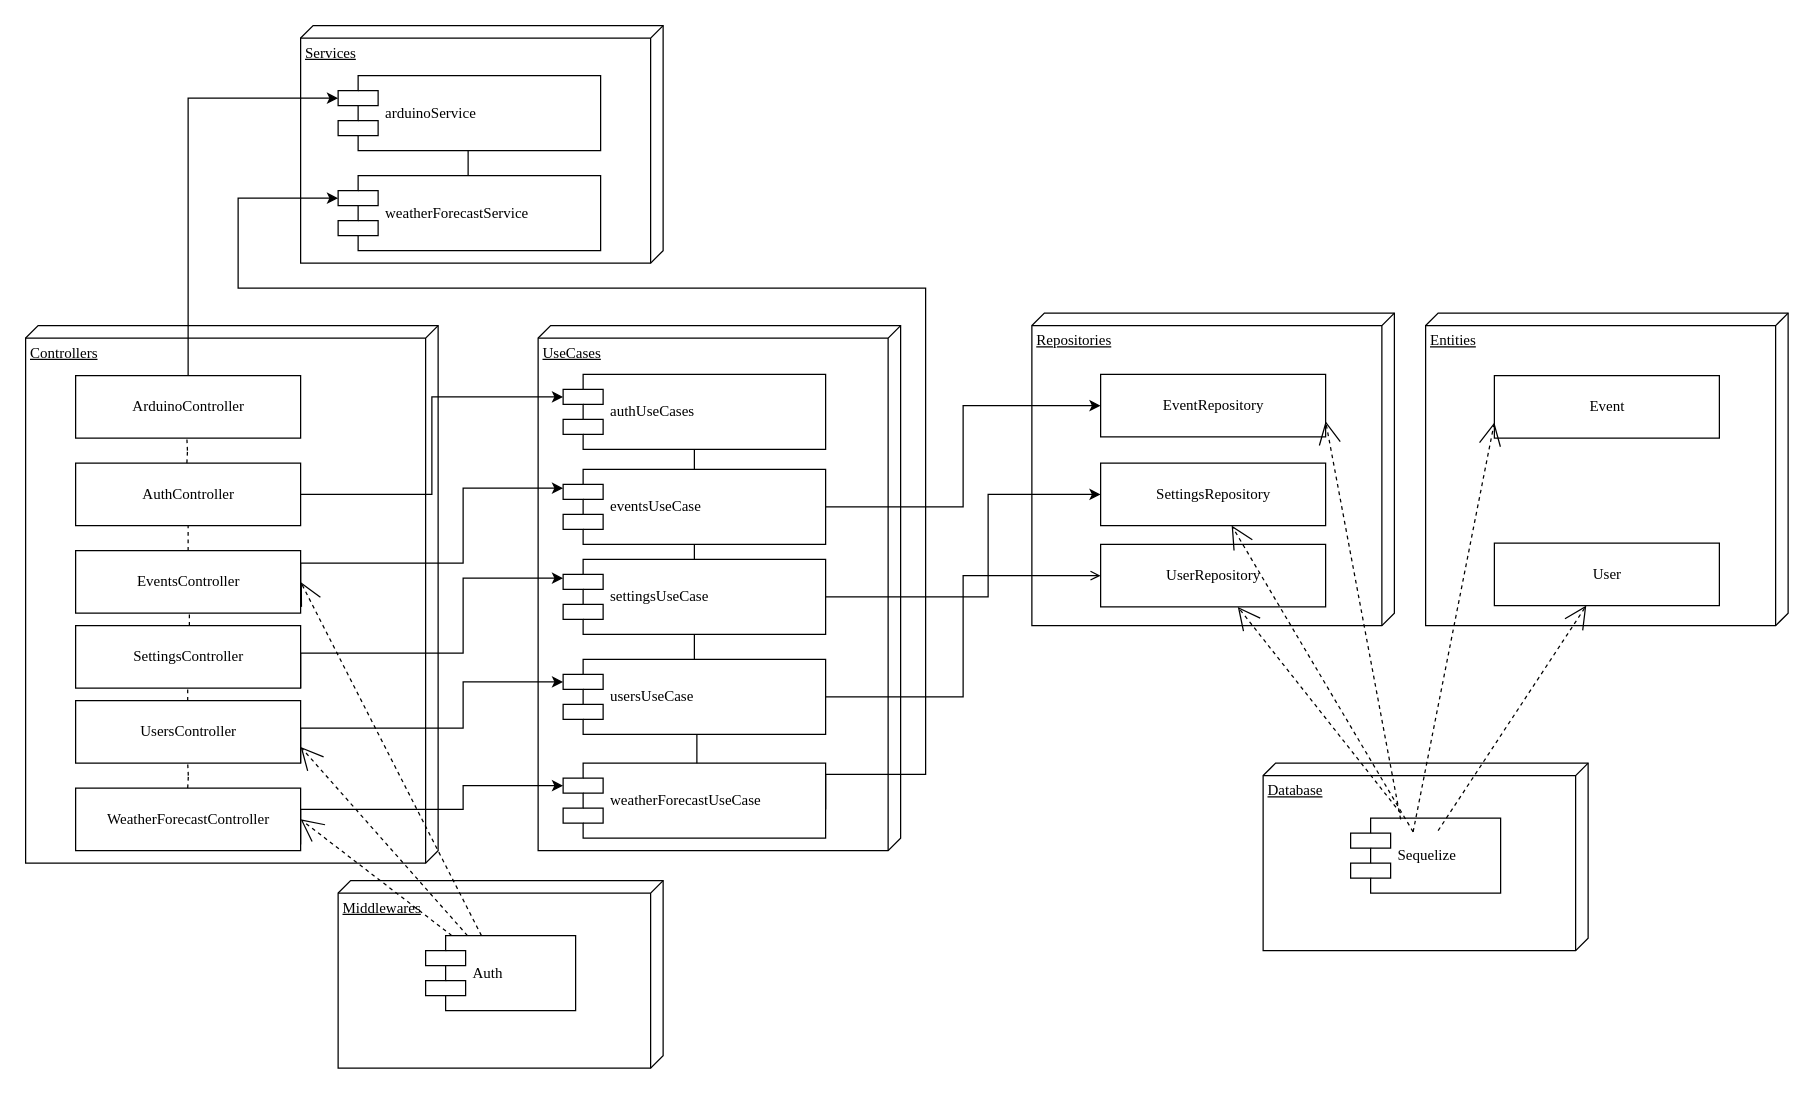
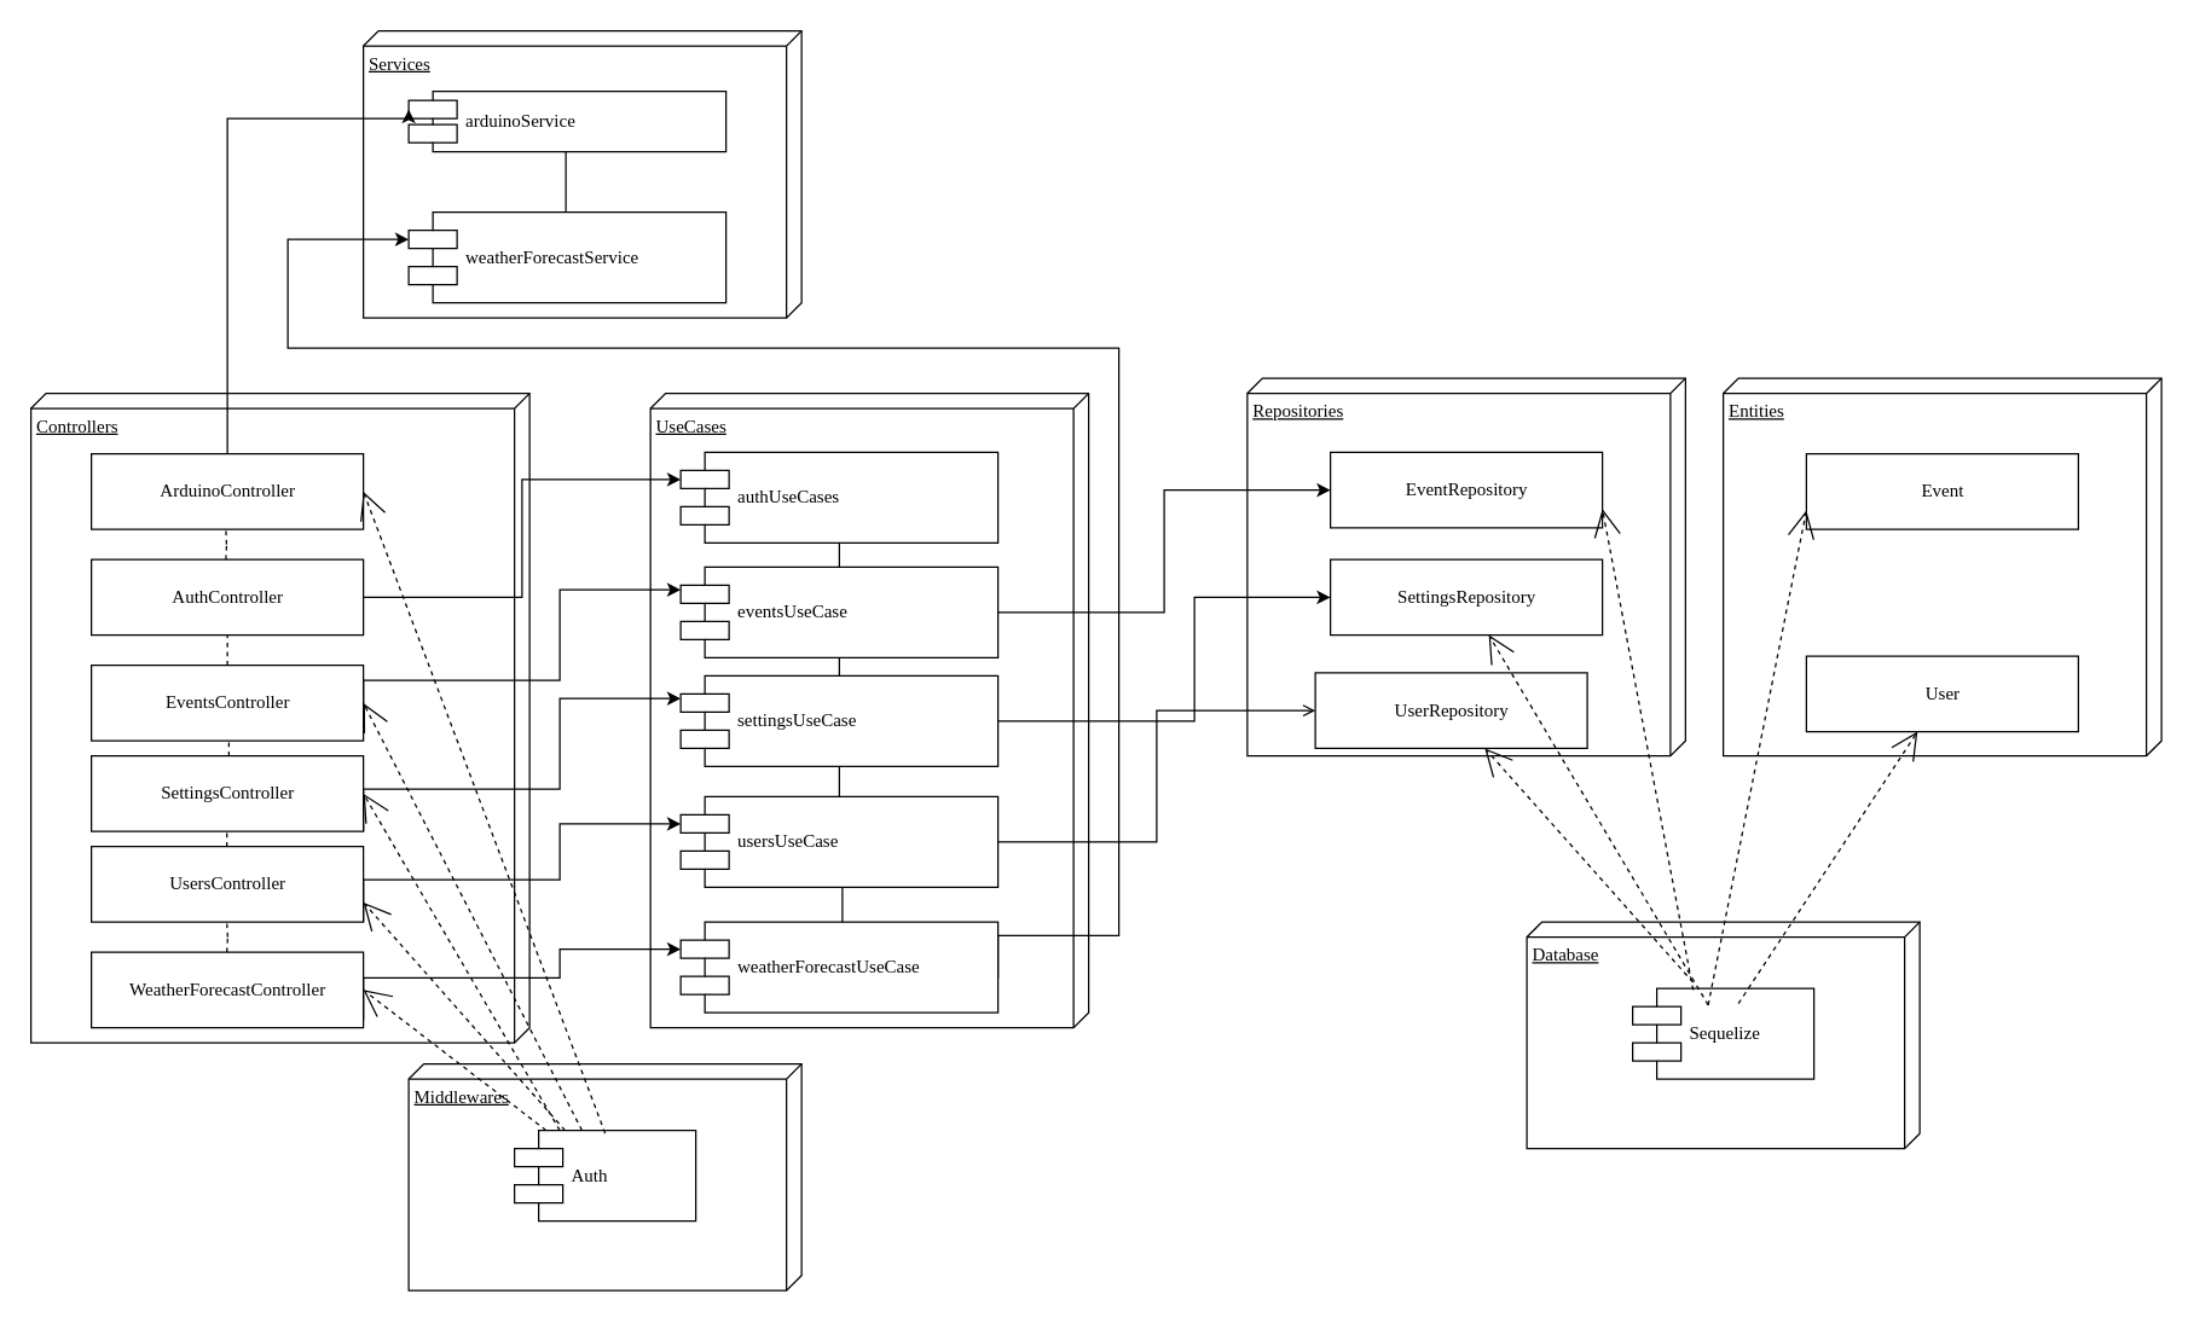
- <mxCell id="37" value="&lt;div style=&quot;text-align: center;&quot;&gt;&lt;span style=&quot;background-color: initial;&quot;&gt;arduinoService&lt;/span&gt;&lt;/div&gt;" style="shape=component;align=left;spacingLeft=36;rounded=0;shadow=0;comic=0;labelBackgroundColor=none;strokeWidth=1;fontFamily=Verdana;fontSize=12;html=1;" vertex="1" parent="1"><mxGeometry x="270" y="60" width="210" height="60" as="geometry" /></mxCell>
+ <mxCell id="37" value="&lt;div style=&quot;text-align: center;&quot;&gt;&lt;span style=&quot;background-color: initial;&quot;&gt;arduinoService&lt;/span&gt;&lt;/div&gt;" style="shape=component;align=left;spacingLeft=36;rounded=0;shadow=0;comic=0;labelBackgroundColor=none;strokeWidth=1;fontFamily=Verdana;fontSize=12;html=1;" vertex="1" parent="1"><mxGeometry x="270" y="60" width="210" height="40" as="geometry" /></mxCell>
- <mxCell id="44" value="UserRepository" style="html=1;rounded=0;shadow=0;comic=0;labelBackgroundColor=none;strokeWidth=1;fontFamily=Verdana;fontSize=12;align=center;" vertex="1" parent="1"><mxGeometry x="880" y="435" width="180" height="50" as="geometry" /></mxCell>
+ <mxCell id="44" value="UserRepository" style="html=1;rounded=0;shadow=0;comic=0;labelBackgroundColor=none;strokeWidth=1;fontFamily=Verdana;fontSize=12;align=center;" vertex="1" parent="1"><mxGeometry x="870" y="445" width="180" height="50" as="geometry" /></mxCell>
+ <mxCell id="20" style="edgeStyle=none;rounded=0;html=1;dashed=1;labelBackgroundColor=none;startArrow=none;startFill=0;startSize=8;endArrow=open;endFill=0;endSize=16;fontFamily=Verdana;fontSize=12;entryX=1;entryY=0.5;entryDx=0;entryDy=0;exitX=0.5;exitY=0.033;exitDx=0;exitDy=0;exitPerimeter=0;" edge="1" parent="1" source="7" target="5"><mxGeometry relative="1" as="geometry"><mxPoint x="390" y="740" as="sourcePoint" /><mxPoint x="250" y="475" as="targetPoint" /></mxGeometry></mxCell>
+ <mxCell id="18" style="edgeStyle=none;rounded=0;html=1;dashed=1;labelBackgroundColor=none;startArrow=none;startFill=0;startSize=8;endArrow=open;endFill=0;endSize=16;fontFamily=Verdana;fontSize=12;entryX=1;entryY=0.5;entryDx=0;entryDy=0;exitX=0.25;exitY=0;exitDx=0;exitDy=0;" edge="1" parent="1" source="7" target="14"><mxGeometry relative="1" as="geometry"><mxPoint x="376.897" y="730" as="sourcePoint" /><mxPoint x="250" y="615" as="targetPoint" /></mxGeometry></mxCell>
